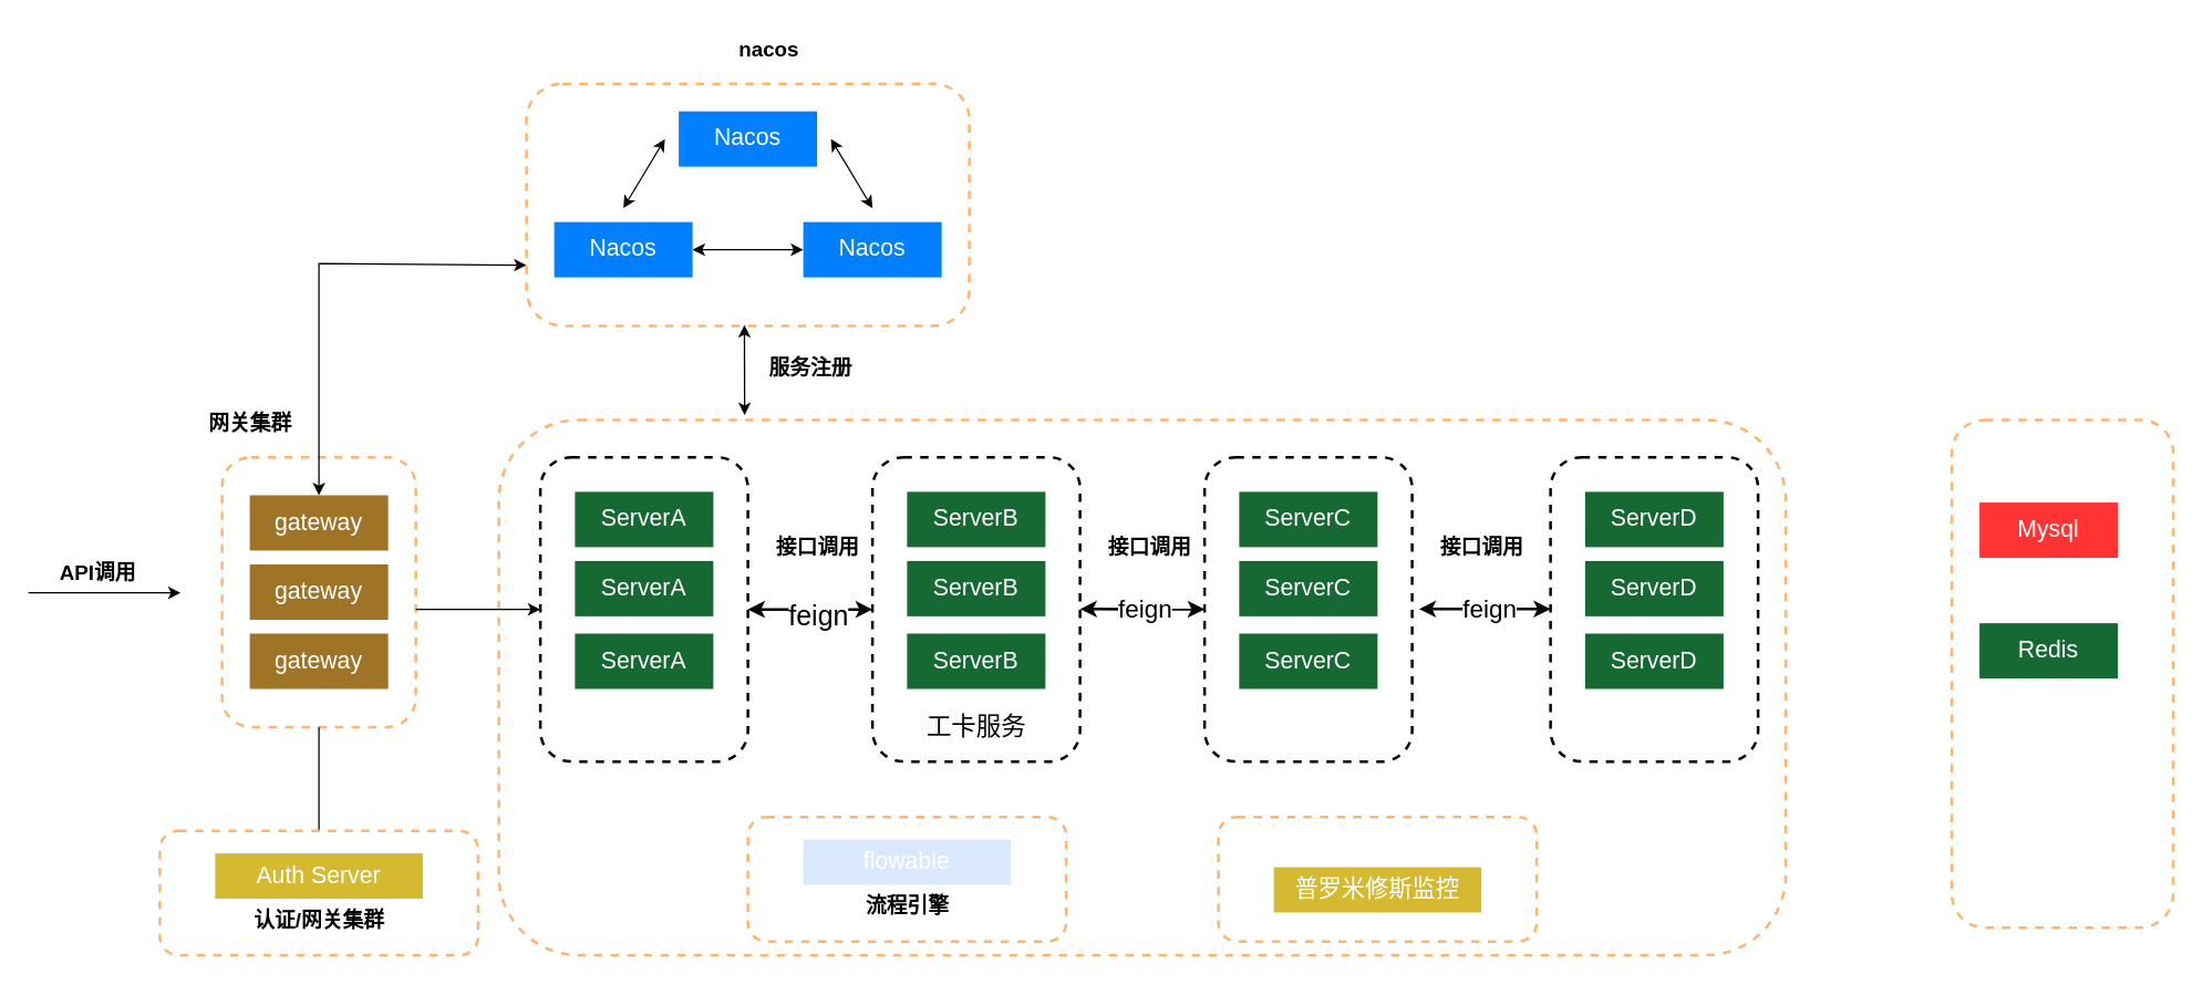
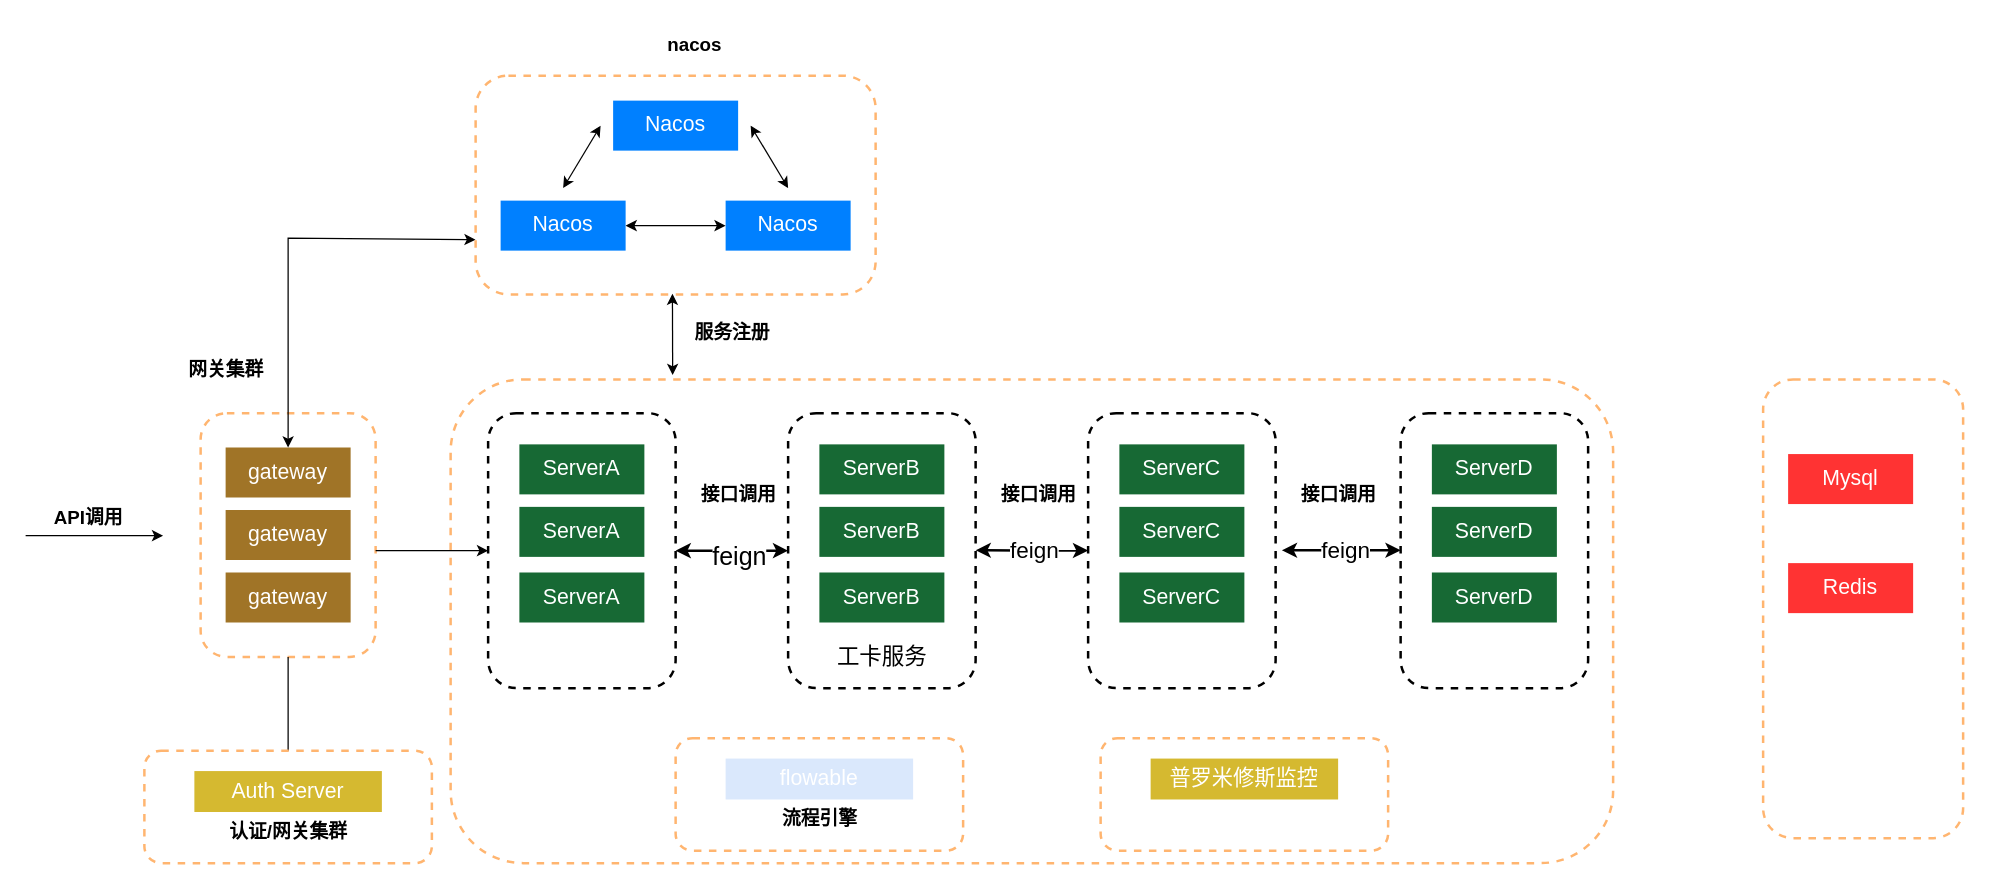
- <mxCell id="12" value="网关集群" style="text;html=1;align=center;verticalAlign=middle;resizable=0;points=[];autosize=1;strokeColor=none;fillColor=none;strokeWidth=3;fontSize=15;fontStyle=1" parent="1" vertex="1"><mxGeometry x="140" y="290" width="80" height="30" as="geometry" /></mxCell>
+ <mxCell id="12" value="网关集群" style="text;html=1;align=center;verticalAlign=middle;resizable=0;points=[];autosize=1;strokeColor=none;fillColor=none;strokeWidth=3;fontSize=15;fontStyle=1" parent="1" vertex="1"><mxGeometry x="140" y="280" width="80" height="30" as="geometry" /></mxCell>
- <mxCell id="25" value="&lt;font color=&quot;#ffffff&quot;&gt;Redis&lt;/font&gt;" style="rounded=0;whiteSpace=wrap;html=1;fillColor=#176934;fontSize=17;strokeColor=none;" parent="1" vertex="1"><mxGeometry x="1430" y="450" width="100" height="40" as="geometry" /></mxCell>
+ <mxCell id="25" value="&lt;font color=&quot;#ffffff&quot;&gt;Redis&lt;/font&gt;" style="rounded=0;whiteSpace=wrap;html=1;fillColor=#FF3333;fontSize=17;strokeColor=none;" parent="1" vertex="1"><mxGeometry x="1430" y="450" width="100" height="40" as="geometry" /></mxCell>
- <mxCell id="63" value="&lt;font color=&quot;#ffffff&quot;&gt;普罗米修斯监控&lt;/font&gt;" style="rounded=0;whiteSpace=wrap;html=1;fillColor=#d5b930;fontSize=17;strokeColor=none;" vertex="1" parent="61"><mxGeometry x="40" y="36.36" width="150" height="32.73" as="geometry" /></mxCell>
+ <mxCell id="63" value="&lt;font color=&quot;#ffffff&quot;&gt;普罗米修斯监控&lt;/font&gt;" style="rounded=0;whiteSpace=wrap;html=1;fillColor=#d5b930;fontSize=17;strokeColor=none;" vertex="1" parent="61"><mxGeometry x="40" y="16.36" width="150" height="32.73" as="geometry" /></mxCell>
